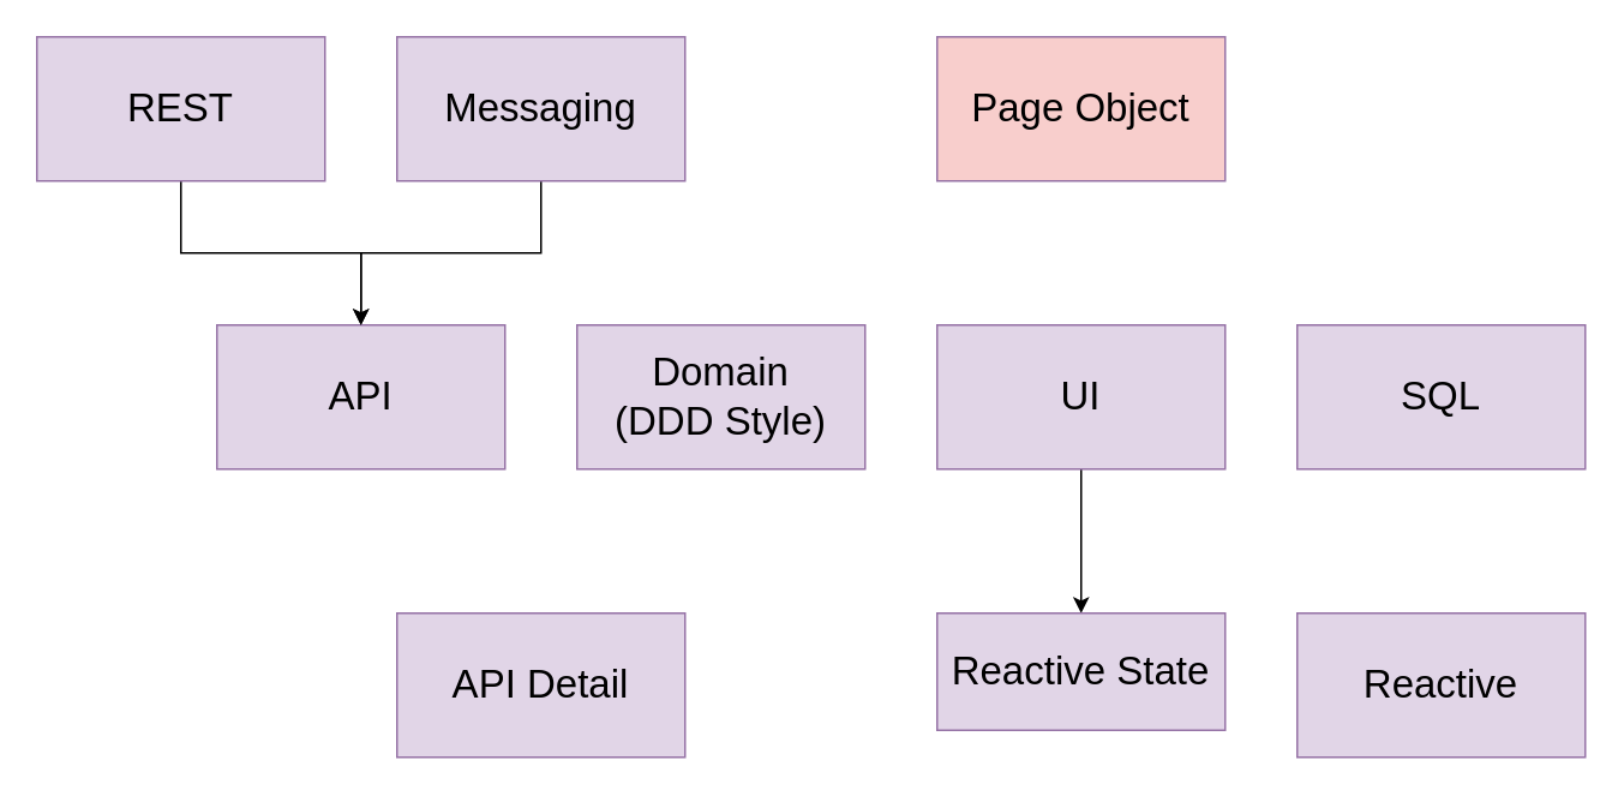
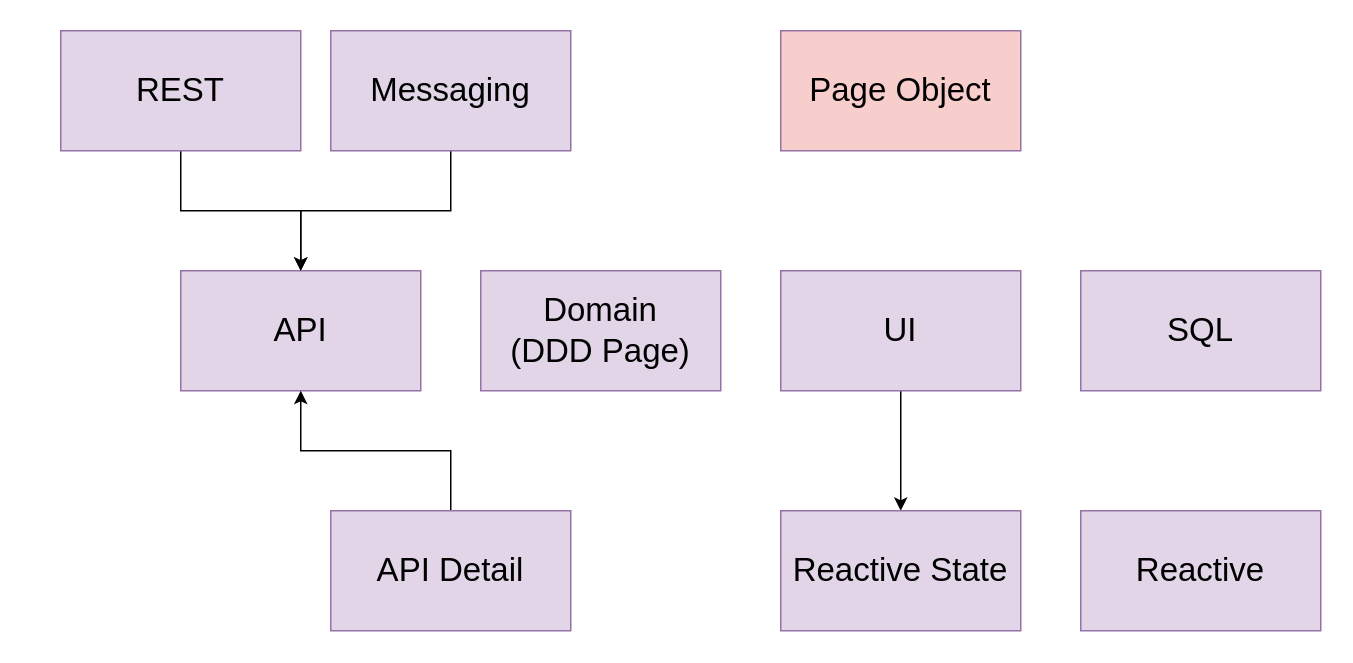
- <mxCell id="7" value="REST" style="rounded=0;whiteSpace=wrap;html=1;fontSize=22;fillColor=#e1d5e7;strokeColor=#9673a6;" vertex="1" parent="1"><mxGeometry x="20" y="20" width="160" height="80" as="geometry" /></mxCell>
+ <mxCell id="7" value="REST" style="rounded=0;whiteSpace=wrap;html=1;fontSize=22;fillColor=#e1d5e7;strokeColor=#9673a6;" vertex="1" parent="1"><mxGeometry x="40" y="20" width="160" height="80" as="geometry" /></mxCell>
- <mxCell id="2" value="Domain&lt;br&gt;(DDD Style)&lt;br&gt;" style="rounded=0;whiteSpace=wrap;html=1;fontSize=22;fillColor=#e1d5e7;strokeColor=#9673a6;" parent="1" vertex="1"><mxGeometry x="320" y="180" width="160" height="80" as="geometry" /></mxCell>
+ <mxCell id="2" value="Domain&lt;br&gt;(DDD Page)&lt;br&gt;" style="rounded=0;whiteSpace=wrap;html=1;fontSize=22;fillColor=#e1d5e7;strokeColor=#9673a6;" parent="1" vertex="1"><mxGeometry x="320" y="180" width="160" height="80" as="geometry" /></mxCell>
+ <mxCell id="4" style="edgeStyle=orthogonalEdgeStyle;rounded=0;orthogonalLoop=1;jettySize=auto;html=1;exitX=0.5;exitY=0;exitDx=0;exitDy=0;entryX=0.5;entryY=1;entryDx=0;entryDy=0;" edge="1" parent="1" source="5" target="3"><mxGeometry relative="1" as="geometry" /></mxCell>
- <mxCell id="12" value="Reactive State" style="rounded=0;whiteSpace=wrap;html=1;fontSize=22;fillColor=#e1d5e7;strokeColor=#9673a6;" vertex="1" parent="1"><mxGeometry x="520" y="340" width="160" height="65" as="geometry" /></mxCell>
+ <mxCell id="12" value="Reactive State" style="rounded=0;whiteSpace=wrap;html=1;fontSize=22;fillColor=#e1d5e7;strokeColor=#9673a6;" vertex="1" parent="1"><mxGeometry x="520" y="340" width="160" height="80" as="geometry" /></mxCell>
